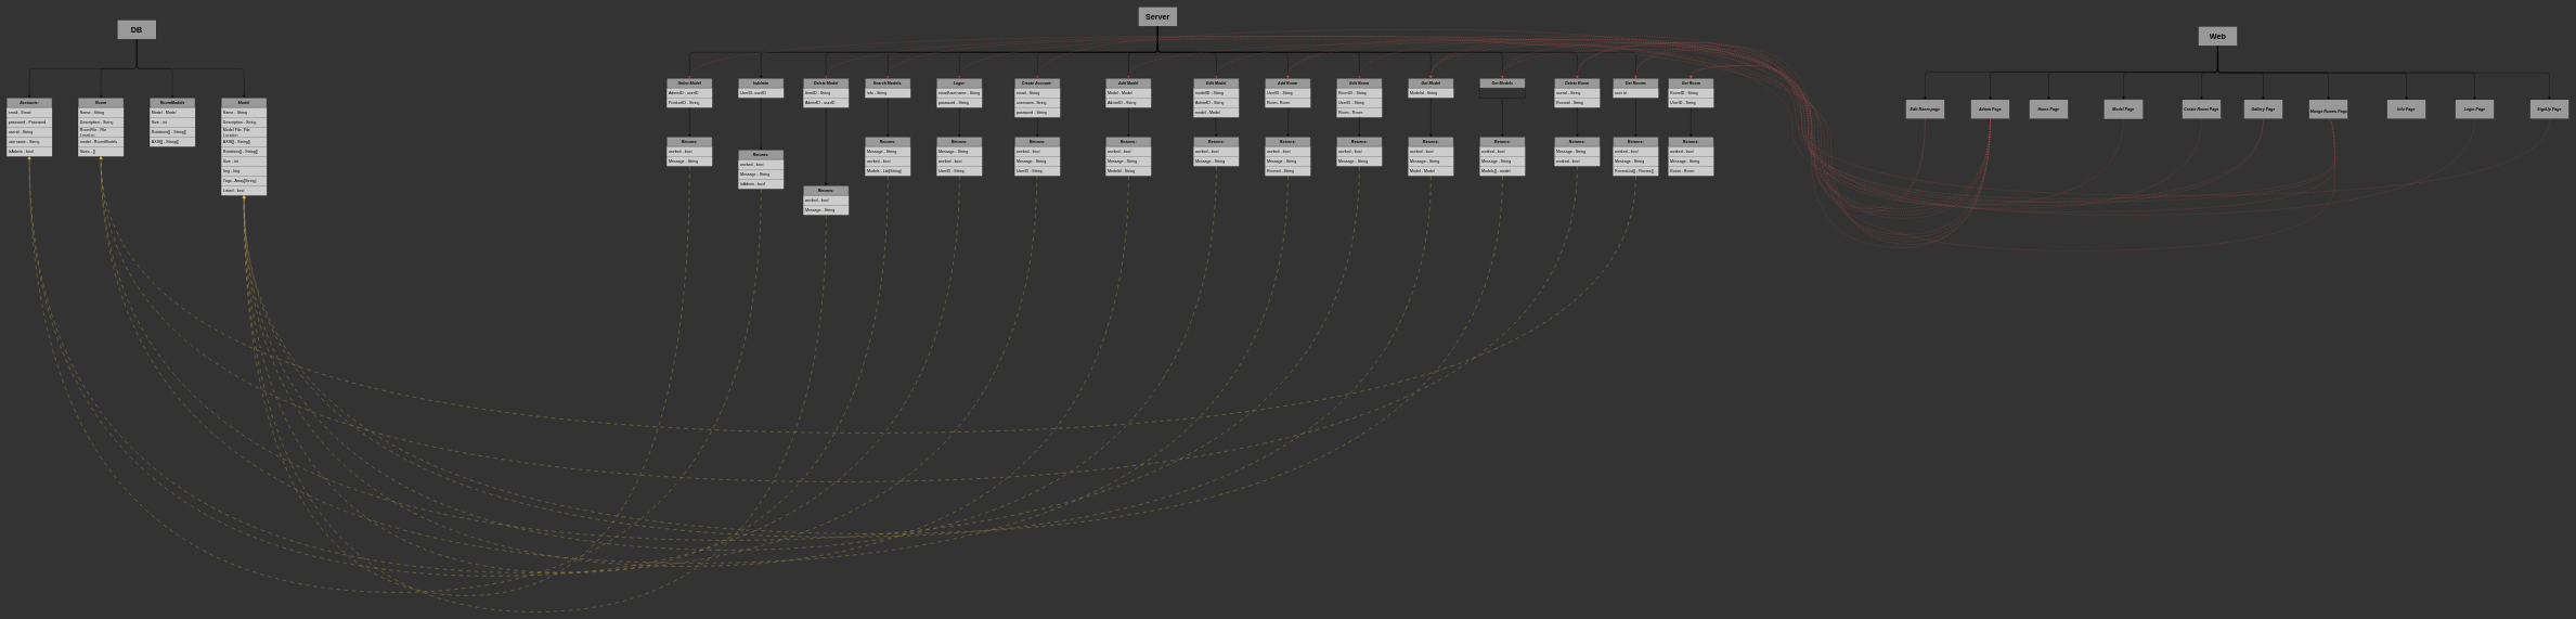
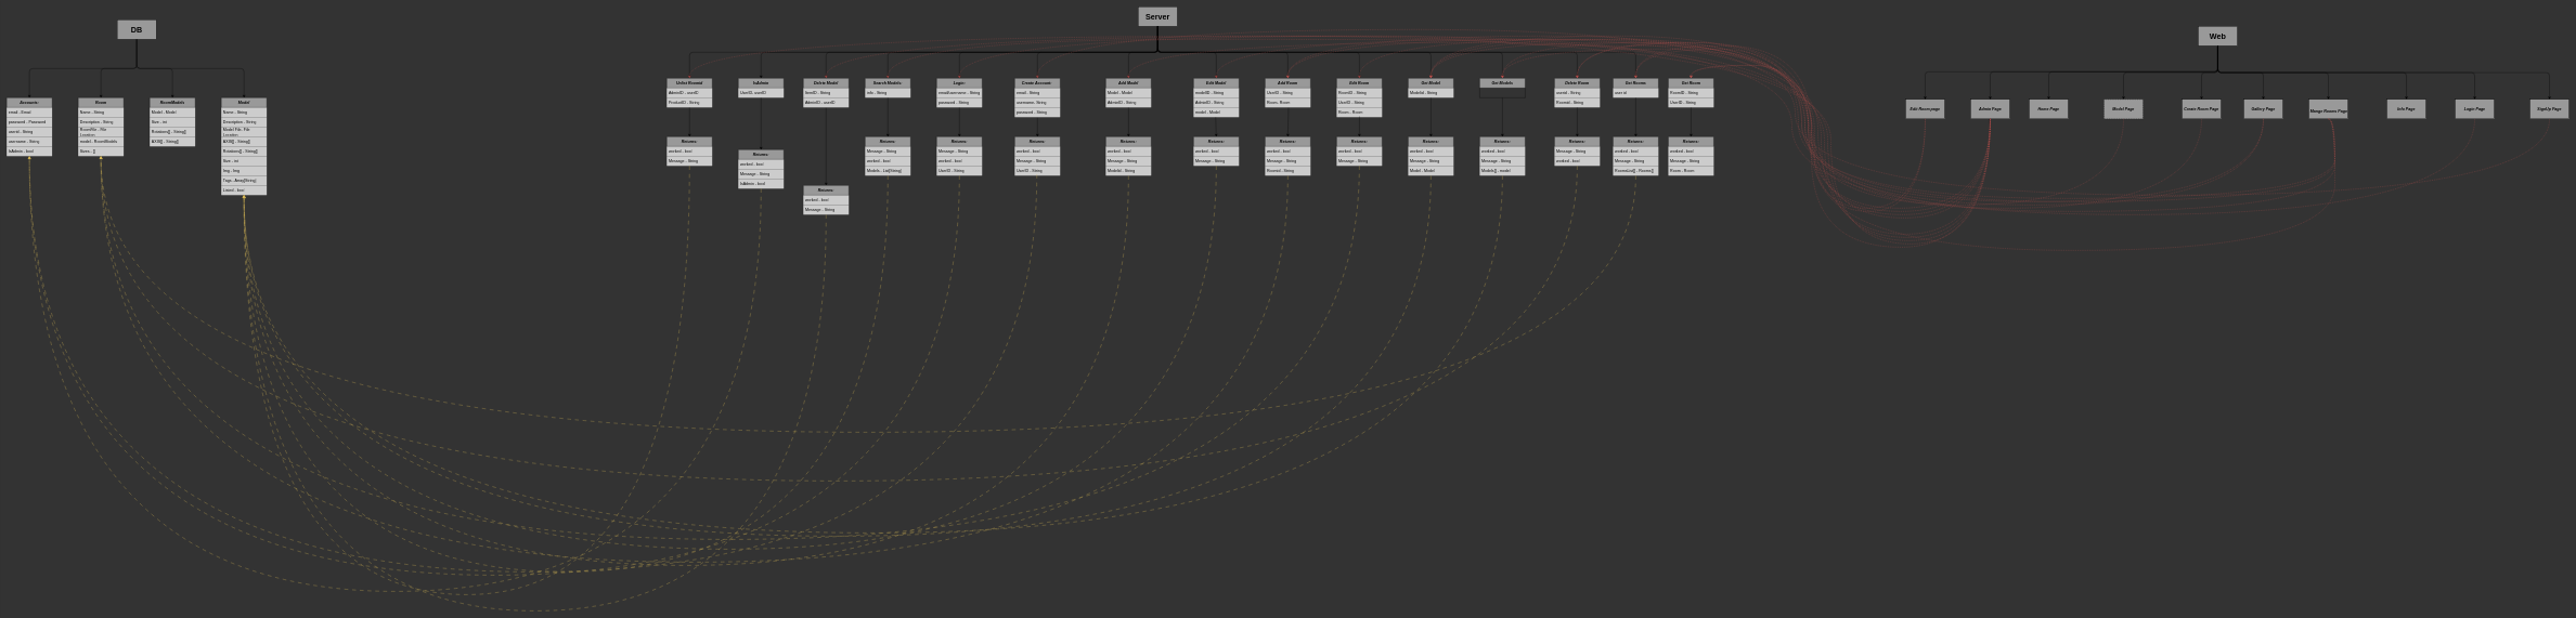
- <mxCell id="160" value="&lt;b&gt;&lt;i&gt;Unlist Model&lt;/i&gt;&lt;/b&gt;" style="swimlane;fontStyle=0;childLayout=stackLayout;horizontal=1;startSize=30;horizontalStack=0;resizeParent=1;resizeParentMax=0;resizeLast=0;collapsible=1;marginBottom=0;whiteSpace=wrap;html=1;fillColor=#999999;" parent="1" vertex="1"><mxGeometry x="2050" y="240" width="140" height="90" as="geometry" /></mxCell>
+ <mxCell id="160" value="&lt;b&gt;&lt;i&gt;Unlist Roomid&lt;/i&gt;&lt;/b&gt;" style="swimlane;fontStyle=0;childLayout=stackLayout;horizontal=1;startSize=30;horizontalStack=0;resizeParent=1;resizeParentMax=0;resizeLast=0;collapsible=1;marginBottom=0;whiteSpace=wrap;html=1;fillColor=#999999;" parent="1" vertex="1"><mxGeometry x="2050" y="240" width="140" height="90" as="geometry" /></mxCell>
